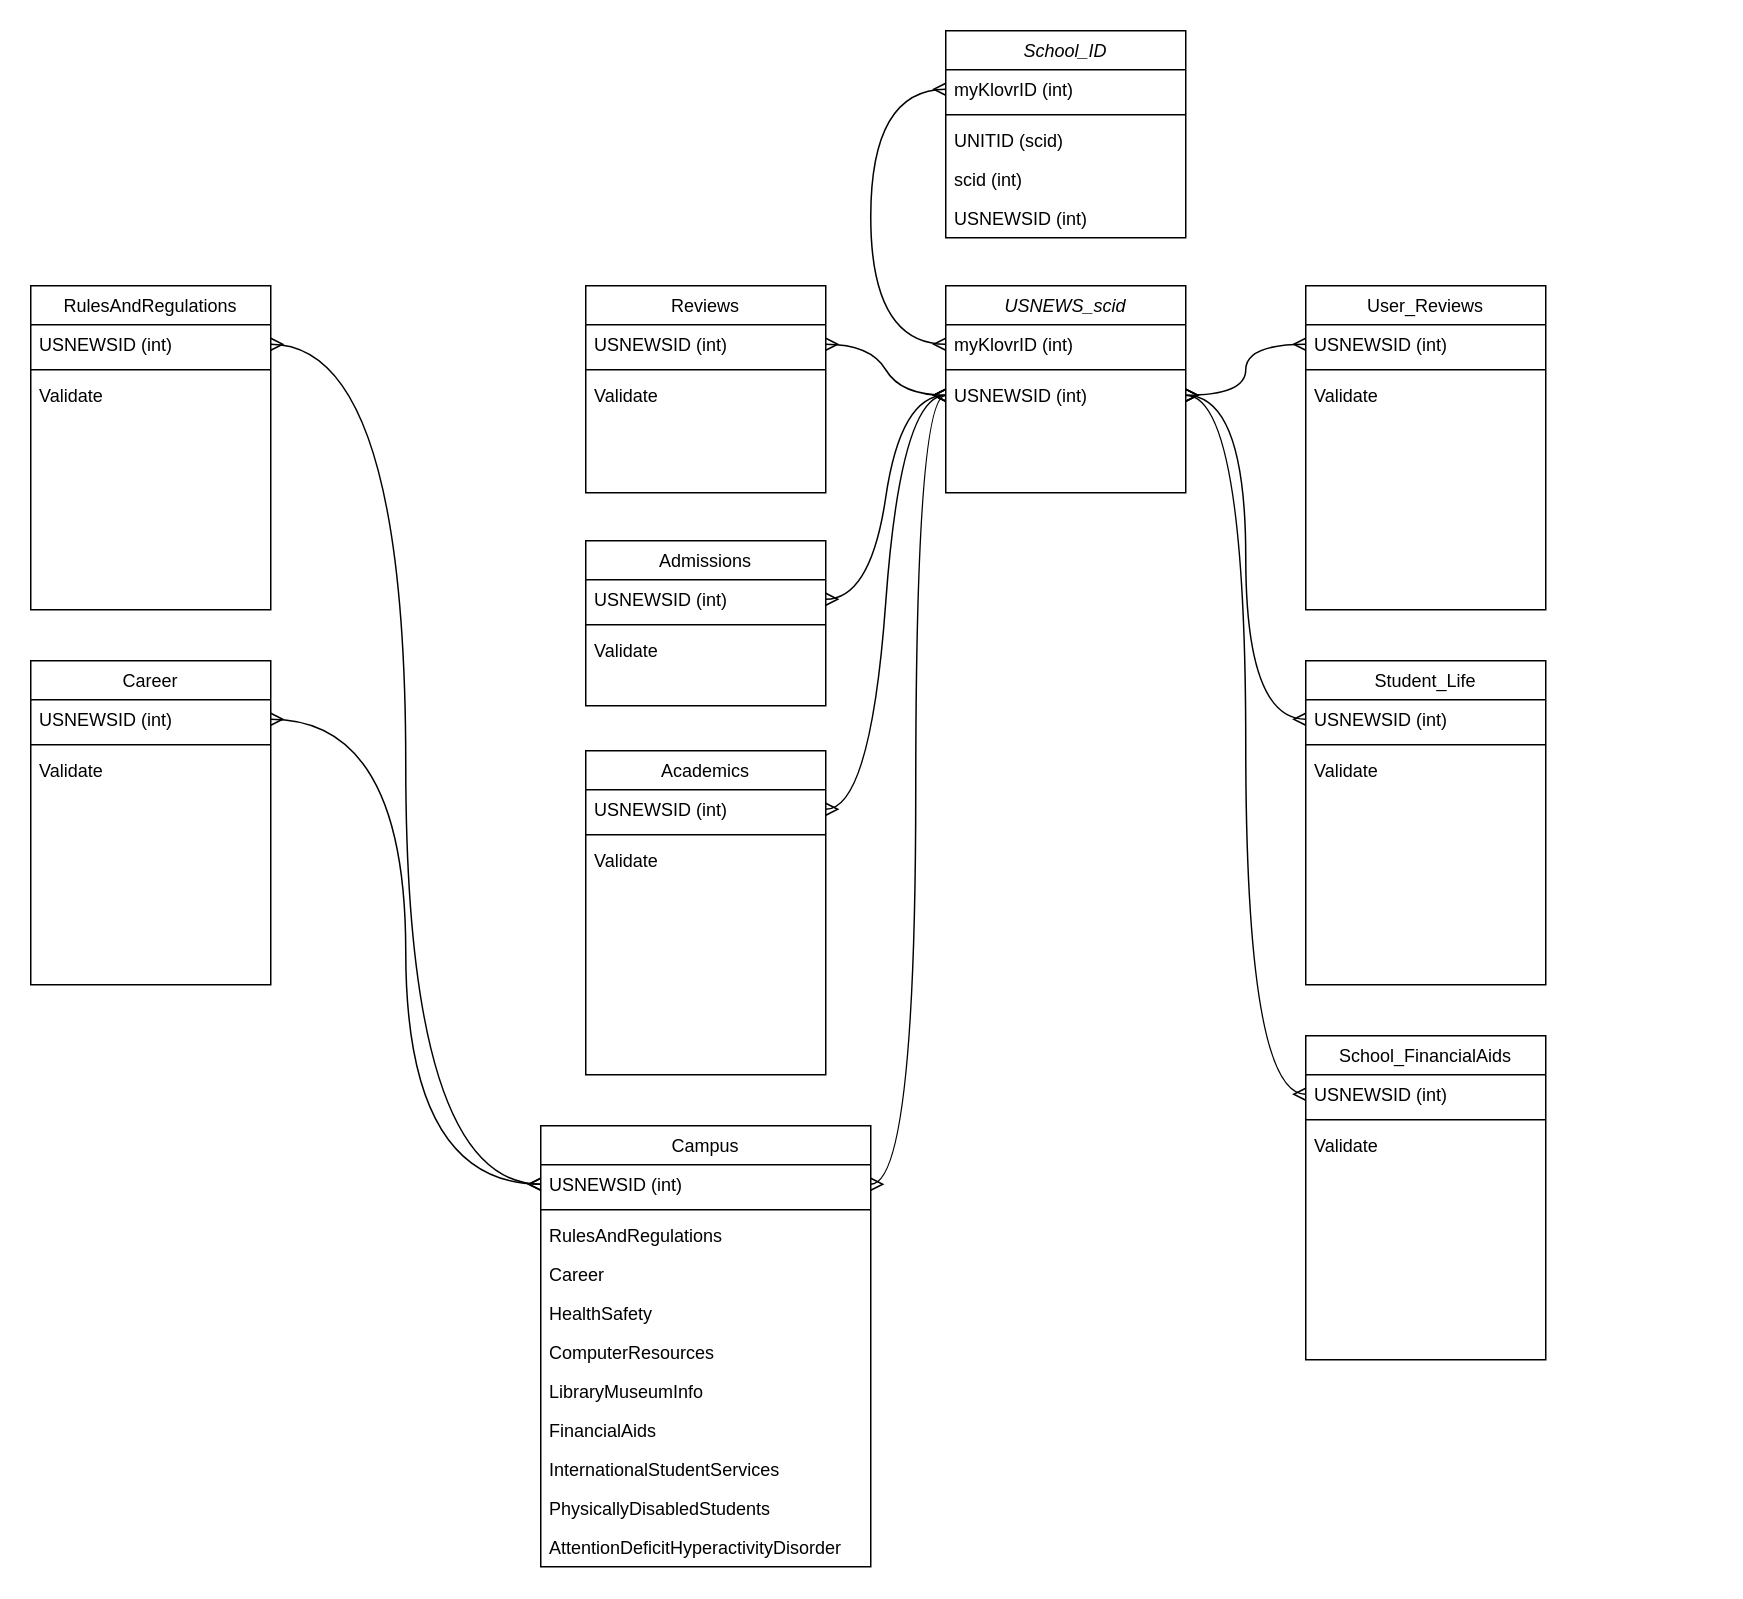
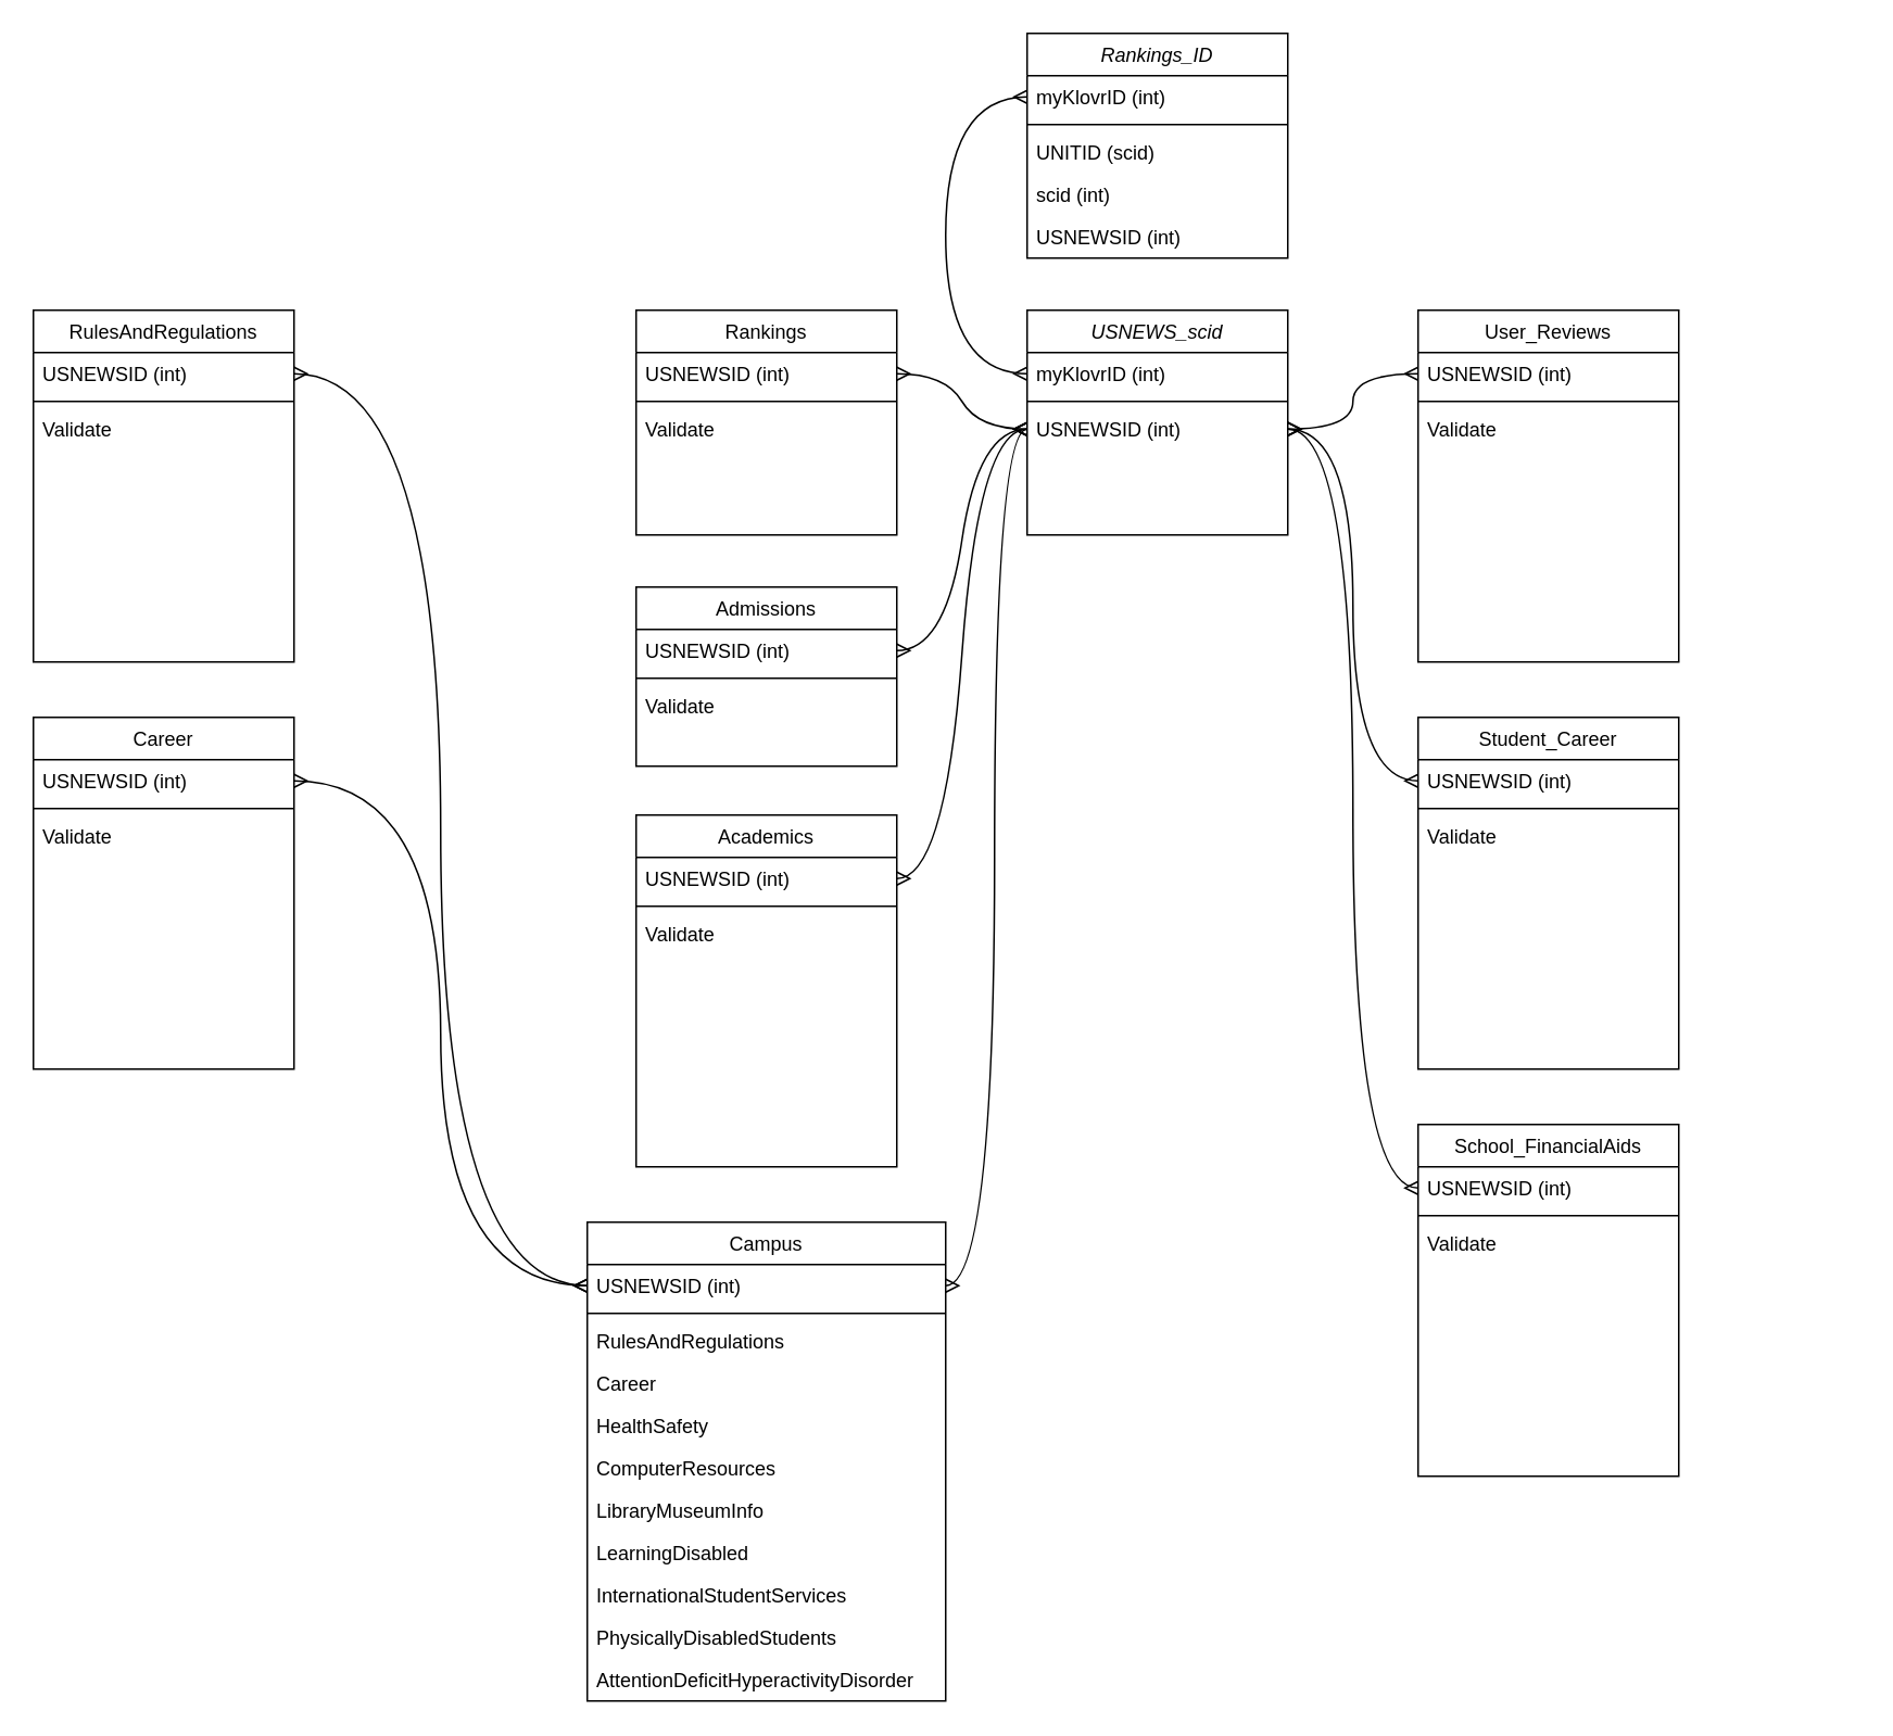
- <mxCell id="50" value="School_ID" style="swimlane;fontStyle=2;align=center;verticalAlign=top;childLayout=stackLayout;horizontal=1;startSize=26;horizontalStack=0;resizeParent=1;resizeLast=0;collapsible=1;marginBottom=0;rounded=0;shadow=0;strokeWidth=1;" vertex="1" parent="1"><mxGeometry x="630" y="20" width="160" height="138" as="geometry"><mxRectangle x="230" y="140" width="160" height="26" as="alternateBounds" /></mxGeometry></mxCell>
+ <mxCell id="50" value="Rankings_ID" style="swimlane;fontStyle=2;align=center;verticalAlign=top;childLayout=stackLayout;horizontal=1;startSize=26;horizontalStack=0;resizeParent=1;resizeLast=0;collapsible=1;marginBottom=0;rounded=0;shadow=0;strokeWidth=1;" vertex="1" parent="1"><mxGeometry x="630" y="20" width="160" height="138" as="geometry"><mxRectangle x="230" y="140" width="160" height="26" as="alternateBounds" /></mxGeometry></mxCell>
- <mxCell id="6" value="Reviews" style="swimlane;fontStyle=0;align=center;verticalAlign=top;childLayout=stackLayout;horizontal=1;startSize=26;horizontalStack=0;resizeParent=1;resizeLast=0;collapsible=1;marginBottom=0;rounded=0;shadow=0;strokeWidth=1;" parent="1" vertex="1"><mxGeometry x="390" y="190" width="160" height="138" as="geometry"><mxRectangle x="130" y="380" width="160" height="26" as="alternateBounds" /></mxGeometry></mxCell>
+ <mxCell id="6" value="Rankings" style="swimlane;fontStyle=0;align=center;verticalAlign=top;childLayout=stackLayout;horizontal=1;startSize=26;horizontalStack=0;resizeParent=1;resizeLast=0;collapsible=1;marginBottom=0;rounded=0;shadow=0;strokeWidth=1;" parent="1" vertex="1"><mxGeometry x="390" y="190" width="160" height="138" as="geometry"><mxRectangle x="130" y="380" width="160" height="26" as="alternateBounds" /></mxGeometry></mxCell>
- <mxCell id="35" value="Student_Life" style="swimlane;fontStyle=0;align=center;verticalAlign=top;childLayout=stackLayout;horizontal=1;startSize=26;horizontalStack=0;resizeParent=1;resizeLast=0;collapsible=1;marginBottom=0;rounded=0;shadow=0;strokeWidth=1;" vertex="1" parent="1"><mxGeometry x="870" y="440" width="160" height="216" as="geometry"><mxRectangle x="550" y="140" width="160" height="26" as="alternateBounds" /></mxGeometry></mxCell>
+ <mxCell id="35" value="Student_Career" style="swimlane;fontStyle=0;align=center;verticalAlign=top;childLayout=stackLayout;horizontal=1;startSize=26;horizontalStack=0;resizeParent=1;resizeLast=0;collapsible=1;marginBottom=0;rounded=0;shadow=0;strokeWidth=1;" vertex="1" parent="1"><mxGeometry x="870" y="440" width="160" height="216" as="geometry"><mxRectangle x="550" y="140" width="160" height="26" as="alternateBounds" /></mxGeometry></mxCell>
- <mxCell id="31" value="FinancialAids" style="text;align=left;verticalAlign=top;spacingLeft=4;spacingRight=4;overflow=hidden;rotatable=0;points=[[0,0.5],[1,0.5]];portConstraint=eastwest;" vertex="1" parent="23"><mxGeometry y="190" width="220" height="26" as="geometry" /></mxCell>
+ <mxCell id="31" value="LearningDisabled" style="text;align=left;verticalAlign=top;spacingLeft=4;spacingRight=4;overflow=hidden;rotatable=0;points=[[0,0.5],[1,0.5]];portConstraint=eastwest;" vertex="1" parent="23"><mxGeometry y="190" width="220" height="26" as="geometry" /></mxCell>
